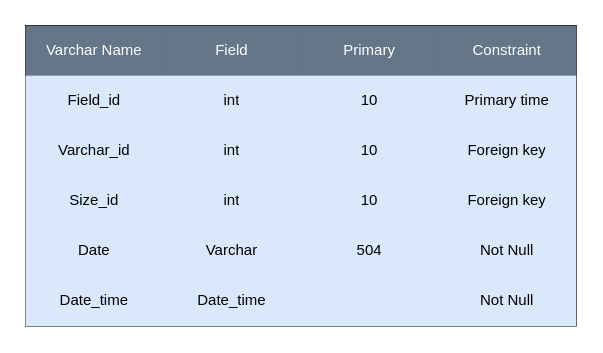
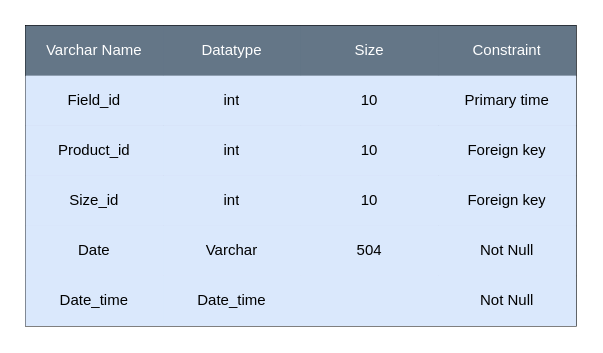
- <mxCell id="5" value="Field" style="shape=partialRectangle;html=1;whiteSpace=wrap;connectable=0;overflow=hidden;fillColor=#647687;top=0;left=0;bottom=0;right=0;pointerEvents=1;fontColor=#ffffff;strokeColor=#314354;" vertex="1" parent="3"><mxGeometry x="110" width="110" height="40" as="geometry"><mxRectangle width="110" height="40" as="alternateBounds" /></mxGeometry></mxCell>
+ <mxCell id="5" value="Datatype" style="shape=partialRectangle;html=1;whiteSpace=wrap;connectable=0;overflow=hidden;fillColor=#647687;top=0;left=0;bottom=0;right=0;pointerEvents=1;fontColor=#ffffff;strokeColor=#314354;" vertex="1" parent="3"><mxGeometry x="110" width="110" height="40" as="geometry"><mxRectangle width="110" height="40" as="alternateBounds" /></mxGeometry></mxCell>
- <mxCell id="6" value="Primary" style="shape=partialRectangle;html=1;whiteSpace=wrap;connectable=0;overflow=hidden;fillColor=#647687;top=0;left=0;bottom=0;right=0;pointerEvents=1;fontColor=#ffffff;strokeColor=#314354;" vertex="1" parent="3"><mxGeometry x="220" width="110" height="40" as="geometry"><mxRectangle width="110" height="40" as="alternateBounds" /></mxGeometry></mxCell>
+ <mxCell id="6" value="Size" style="shape=partialRectangle;html=1;whiteSpace=wrap;connectable=0;overflow=hidden;fillColor=#647687;top=0;left=0;bottom=0;right=0;pointerEvents=1;fontColor=#ffffff;strokeColor=#314354;" vertex="1" parent="3"><mxGeometry x="220" width="110" height="40" as="geometry"><mxRectangle width="110" height="40" as="alternateBounds" /></mxGeometry></mxCell>
- <mxCell id="14" value="Varchar_id" style="shape=partialRectangle;html=1;whiteSpace=wrap;connectable=0;overflow=hidden;fillColor=#dae8fc;top=0;left=0;bottom=0;right=0;pointerEvents=1;strokeColor=#6c8ebf;" vertex="1" parent="13"><mxGeometry width="110" height="40" as="geometry"><mxRectangle width="110" height="40" as="alternateBounds" /></mxGeometry></mxCell>
+ <mxCell id="14" value="Product_id" style="shape=partialRectangle;html=1;whiteSpace=wrap;connectable=0;overflow=hidden;fillColor=#dae8fc;top=0;left=0;bottom=0;right=0;pointerEvents=1;strokeColor=#6c8ebf;" vertex="1" parent="13"><mxGeometry width="110" height="40" as="geometry"><mxRectangle width="110" height="40" as="alternateBounds" /></mxGeometry></mxCell>
